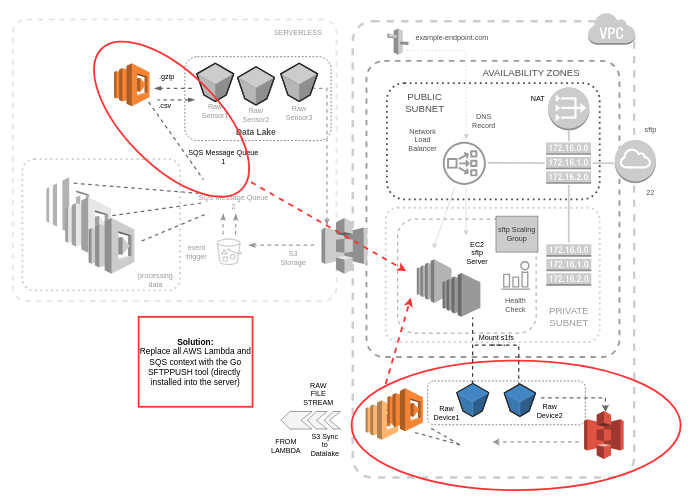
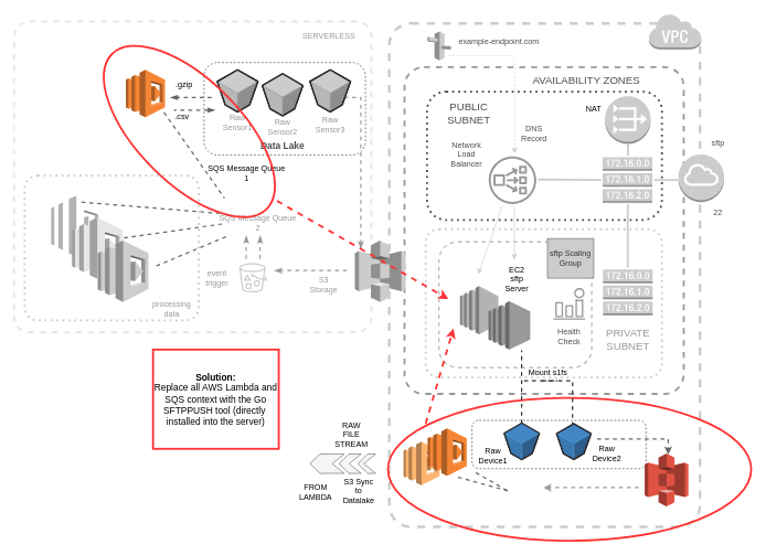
- <mxCell id="63" value="EC2 sftp Server" style="text;html=1;strokeColor=none;fillColor=none;align=center;verticalAlign=middle;whiteSpace=wrap;rounded=0;dashed=1;" parent="1" vertex="1"><mxGeometry x="775" y="412" width="40" height="20" as="geometry" /></mxCell>
+ <mxCell id="63" value="EC2 sftp Server" style="text;html=1;strokeColor=none;fillColor=none;align=center;verticalAlign=middle;whiteSpace=wrap;rounded=0;dashed=1;" parent="1" vertex="1"><mxGeometry x="760" y="412" width="40" height="20" as="geometry" /></mxCell>
- <mxCell id="54" value="&lt;font style=&quot;font-size: 16px&quot;&gt;PRIVATE SUBNET&lt;/font&gt;" style="text;html=1;strokeColor=none;fillColor=none;align=center;verticalAlign=middle;whiteSpace=wrap;rounded=0;dashed=1;dashPattern=1 2;fontColor=#999999;" parent="1" vertex="1"><mxGeometry x="902" y="500" width="92" height="56" as="geometry" /></mxCell>
+ <mxCell id="54" value="&lt;font style=&quot;font-size: 16px&quot;&gt;PRIVATE SUBNET&lt;/font&gt;" style="text;html=1;strokeColor=none;fillColor=none;align=center;verticalAlign=middle;whiteSpace=wrap;rounded=0;dashed=1;dashPattern=1 2;fontColor=#999999;" parent="1" vertex="1"><mxGeometry x="902" y="485" width="92" height="56" as="geometry" /></mxCell>
